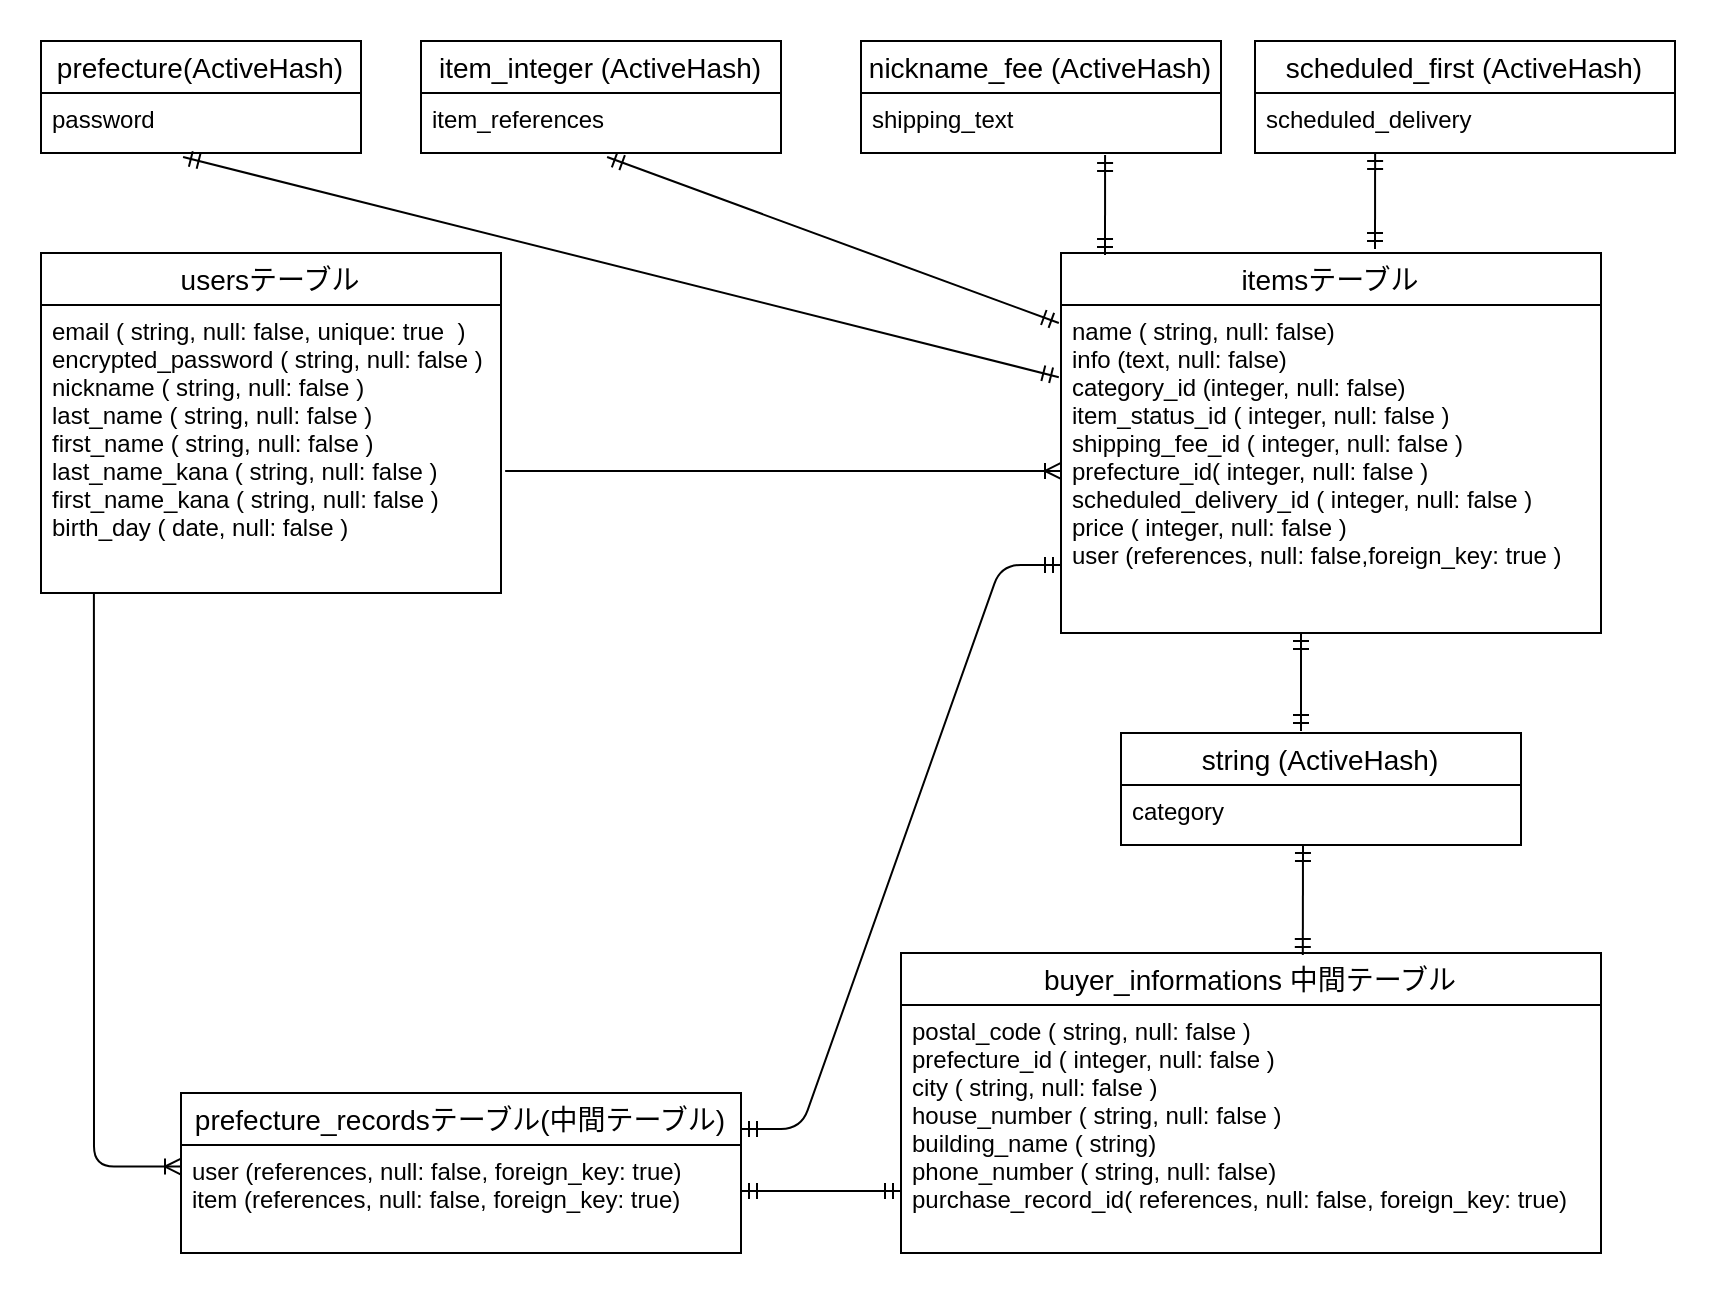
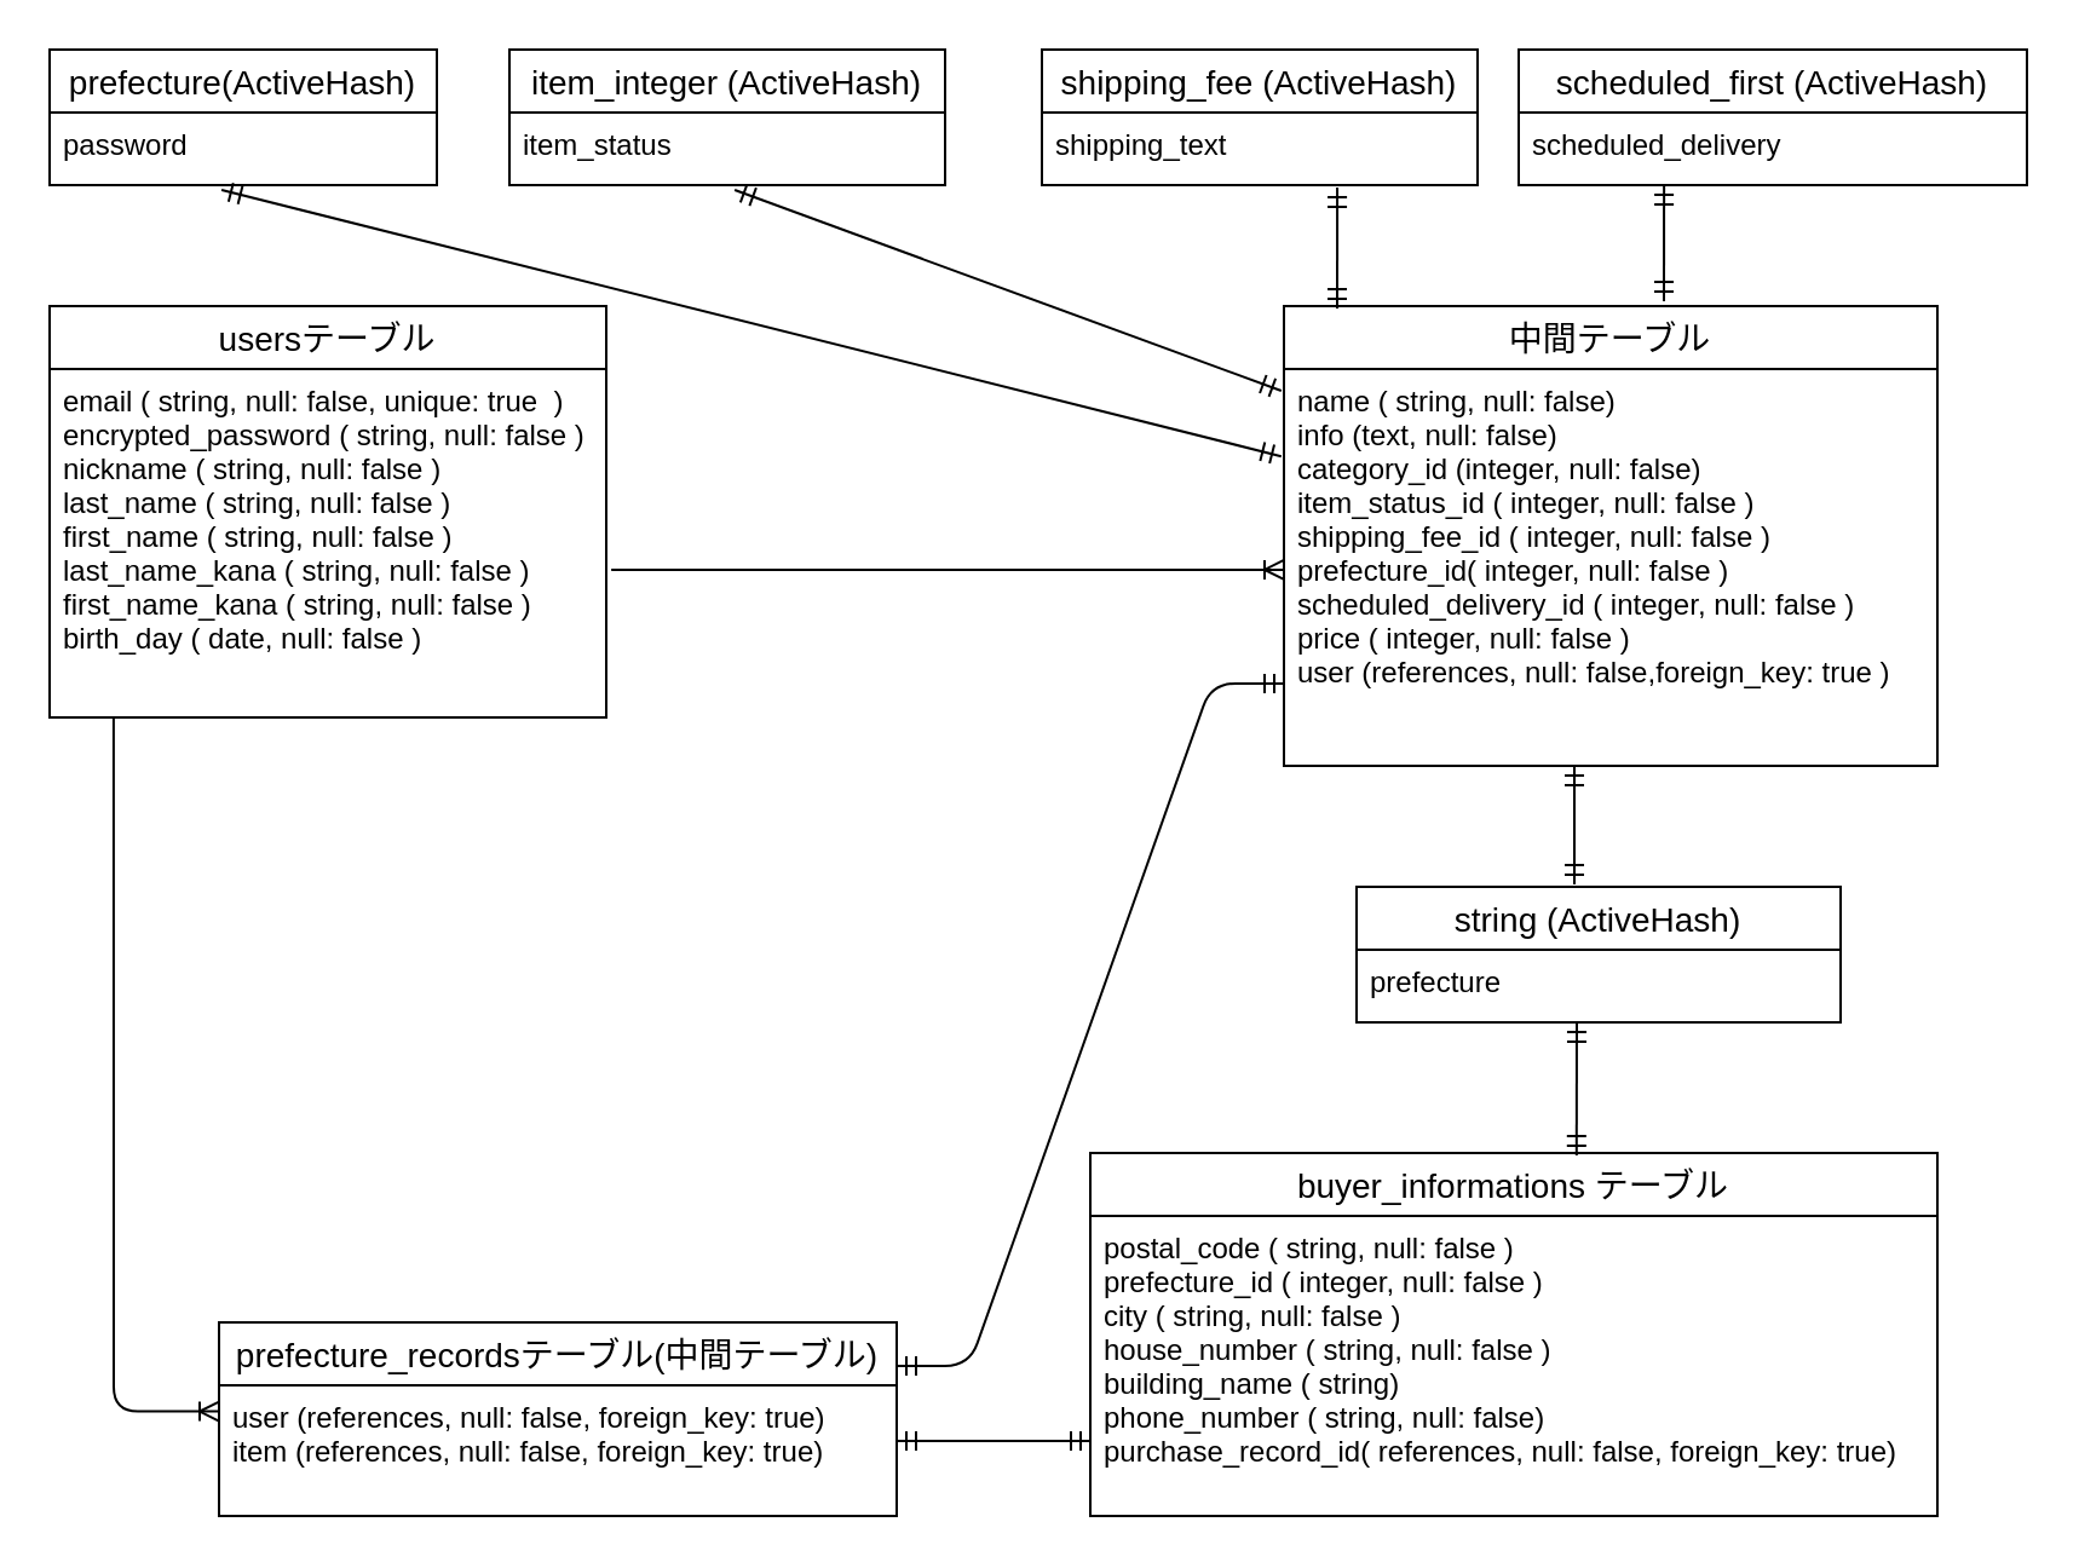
- <mxCell id="16" value="nickname_fee (ActiveHash)" style="swimlane;fontStyle=0;childLayout=stackLayout;horizontal=1;startSize=26;horizontalStack=0;resizeParent=1;resizeParentMax=0;resizeLast=0;collapsible=1;marginBottom=0;align=center;fontSize=14;" vertex="1" parent="1"><mxGeometry x="430" y="20" width="180" height="56" as="geometry" /></mxCell>
+ <mxCell id="16" value="shipping_fee (ActiveHash)" style="swimlane;fontStyle=0;childLayout=stackLayout;horizontal=1;startSize=26;horizontalStack=0;resizeParent=1;resizeParentMax=0;resizeLast=0;collapsible=1;marginBottom=0;align=center;fontSize=14;" vertex="1" parent="1"><mxGeometry x="430" y="20" width="180" height="56" as="geometry" /></mxCell>
- <mxCell id="15" value="item_references" style="text;strokeColor=none;fillColor=none;spacingLeft=4;spacingRight=4;overflow=hidden;rotatable=0;points=[[0,0.5],[1,0.5]];portConstraint=eastwest;fontSize=12;" vertex="1" parent="14"><mxGeometry y="26" width="180" height="30" as="geometry" /></mxCell>
+ <mxCell id="15" value="item_status" style="text;strokeColor=none;fillColor=none;spacingLeft=4;spacingRight=4;overflow=hidden;rotatable=0;points=[[0,0.5],[1,0.5]];portConstraint=eastwest;fontSize=12;" vertex="1" parent="14"><mxGeometry y="26" width="180" height="30" as="geometry" /></mxCell>
- <mxCell id="2" value="itemsテーブル" style="swimlane;fontStyle=0;childLayout=stackLayout;horizontal=1;startSize=26;horizontalStack=0;resizeParent=1;resizeParentMax=0;resizeLast=0;collapsible=1;marginBottom=0;align=center;fontSize=14;labelBackgroundColor=none;fillColor=none;" parent="1" vertex="1"><mxGeometry x="530" y="126" width="270" height="190" as="geometry" /></mxCell>
+ <mxCell id="2" value="中間テーブル" style="swimlane;fontStyle=0;childLayout=stackLayout;horizontal=1;startSize=26;horizontalStack=0;resizeParent=1;resizeParentMax=0;resizeLast=0;collapsible=1;marginBottom=0;align=center;fontSize=14;labelBackgroundColor=none;fillColor=none;" parent="1" vertex="1"><mxGeometry x="530" y="126" width="270" height="190" as="geometry" /></mxCell>
- <mxCell id="21" value="category" style="text;strokeColor=none;fillColor=none;spacingLeft=4;spacingRight=4;overflow=hidden;rotatable=0;points=[[0,0.5],[1,0.5]];portConstraint=eastwest;fontSize=12;" vertex="1" parent="20"><mxGeometry y="26" width="200" height="30" as="geometry" /></mxCell>
+ <mxCell id="21" value="prefecture" style="text;strokeColor=none;fillColor=none;spacingLeft=4;spacingRight=4;overflow=hidden;rotatable=0;points=[[0,0.5],[1,0.5]];portConstraint=eastwest;fontSize=12;" vertex="1" parent="20"><mxGeometry y="26" width="200" height="30" as="geometry" /></mxCell>
- <mxCell id="4" value="buyer_informations 中間テーブル" style="swimlane;fontStyle=0;childLayout=stackLayout;horizontal=1;startSize=26;horizontalStack=0;resizeParent=1;resizeParentMax=0;resizeLast=0;collapsible=1;marginBottom=0;align=center;fontSize=14;labelBackgroundColor=none;fillColor=none;" parent="1" vertex="1"><mxGeometry x="450" y="476" width="350" height="150" as="geometry" /></mxCell>
+ <mxCell id="4" value="buyer_informations テーブル" style="swimlane;fontStyle=0;childLayout=stackLayout;horizontal=1;startSize=26;horizontalStack=0;resizeParent=1;resizeParentMax=0;resizeLast=0;collapsible=1;marginBottom=0;align=center;fontSize=14;labelBackgroundColor=none;fillColor=none;" parent="1" vertex="1"><mxGeometry x="450" y="476" width="350" height="150" as="geometry" /></mxCell>
